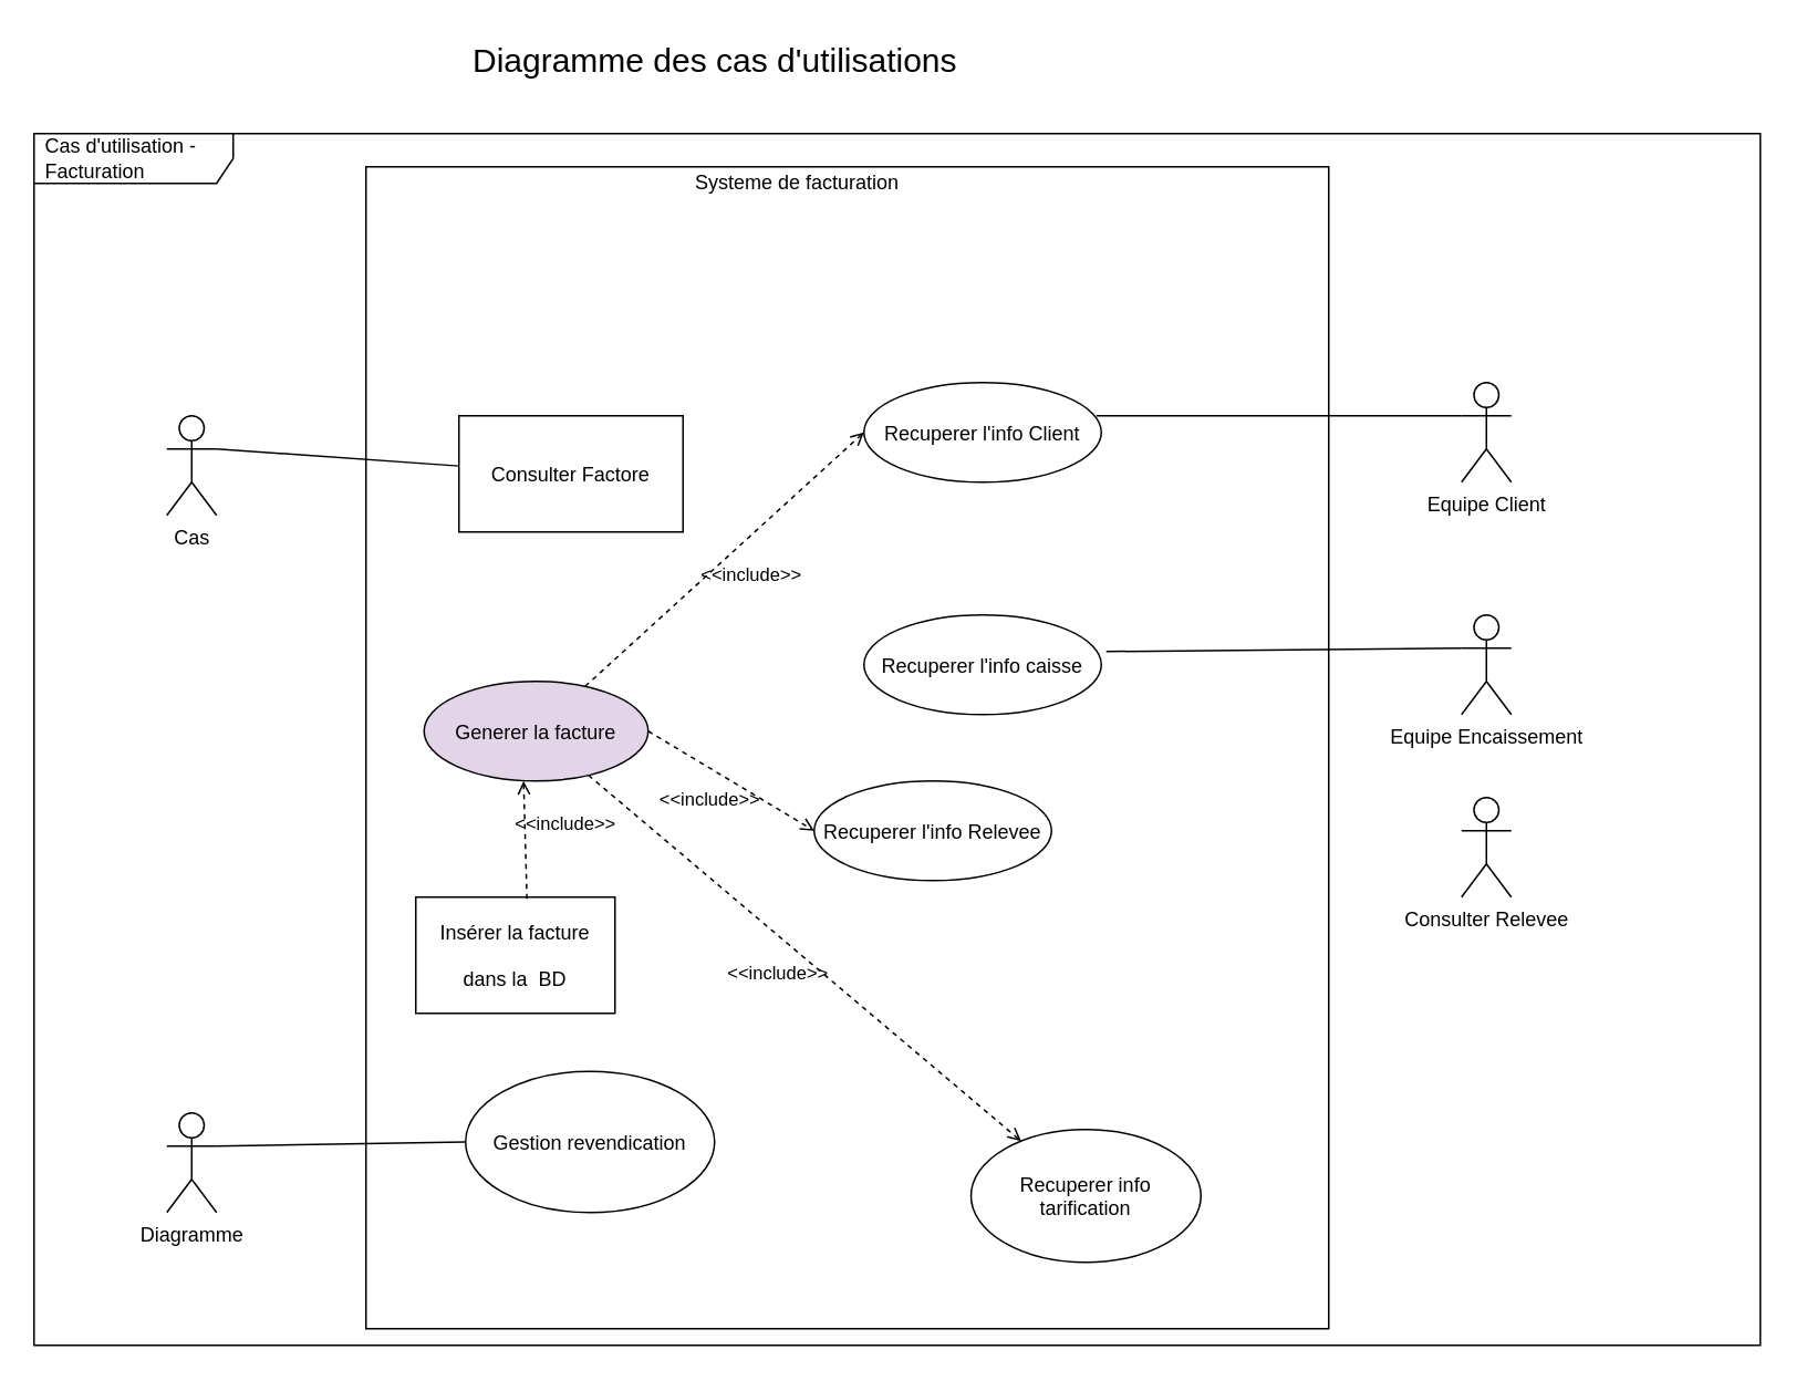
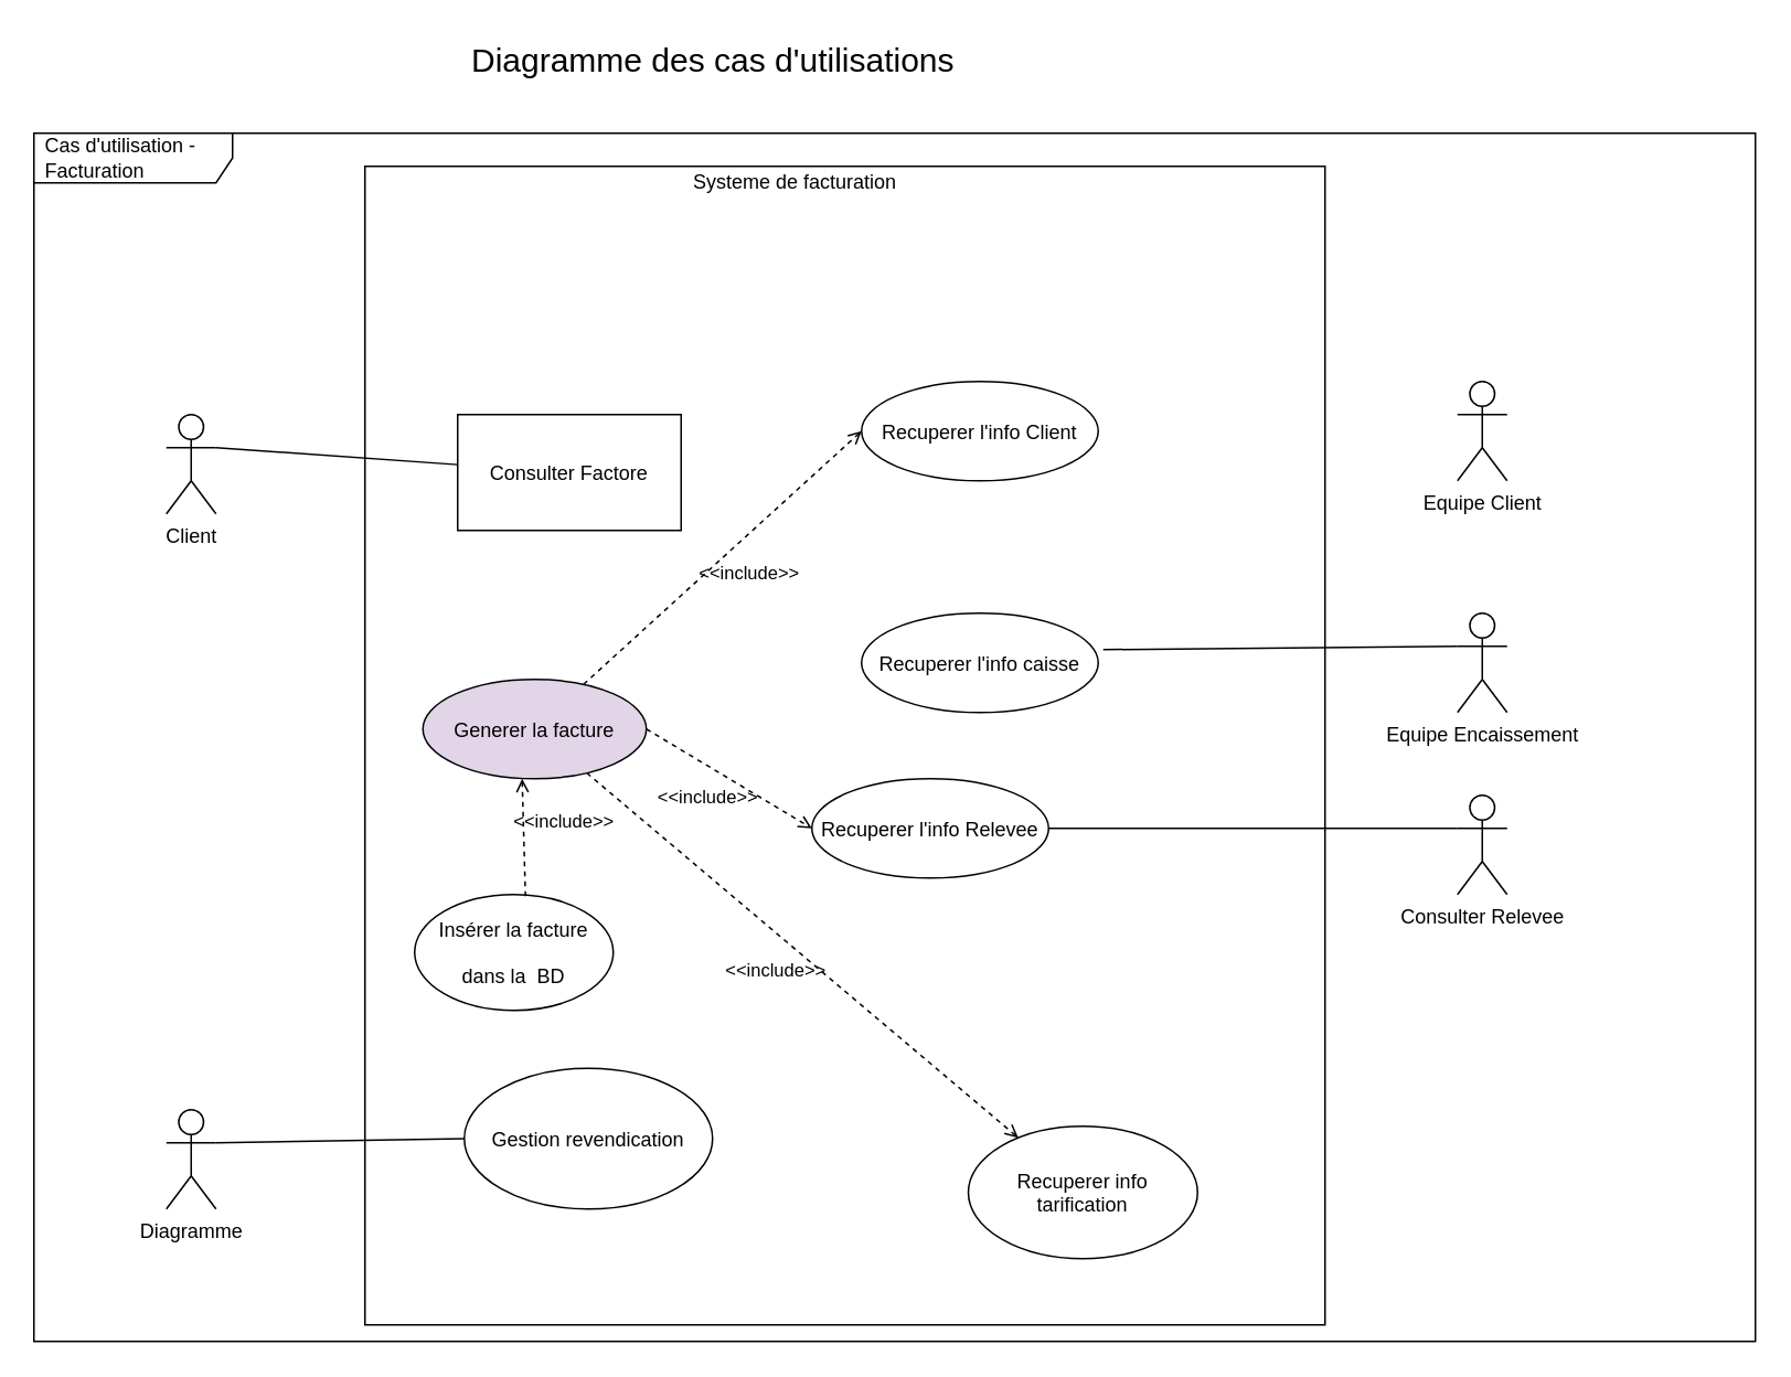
- <mxCell id="19" value="" style="endArrow=none;html=1;entryX=0;entryY=0.333;entryDx=0;entryDy=0;entryPerimeter=0;exitX=0.979;exitY=0.333;exitDx=0;exitDy=0;exitPerimeter=0;" parent="1" source="15" target="7" edge="1"><mxGeometry width="50" height="50" relative="1" as="geometry"><mxPoint x="720" as="sourcePoint" y="250" /><mxPoint x="860" as="targetPoint" y="250" /></mxGeometry></mxCell>
- <mxCell id="20" value="Cas" style="shape=umlActor;verticalLabelPosition=bottom;verticalAlign=top;html=1;" parent="1" vertex="1"><mxGeometry x="100" width="30" height="60" as="geometry" y="250" /></mxCell>
+ <mxCell id="20" value="Client" style="shape=umlActor;verticalLabelPosition=bottom;verticalAlign=top;html=1;" parent="1" vertex="1"><mxGeometry x="100" width="30" height="60" as="geometry" y="250" /></mxCell>
+ <mxCell id="12" value="" style="endArrow=none;html=1;exitX=1;exitY=0.5;exitDx=0;exitDy=0;entryX=0;entryY=0.333;entryDx=0;entryDy=0;entryPerimeter=0;" parent="1" source="10" target="6" edge="1"><mxGeometry width="50" height="50" relative="1" as="geometry"><mxPoint x="690" y="320" as="sourcePoint" /><mxPoint x="740" y="270" as="targetPoint" /></mxGeometry></mxCell>
- <mxCell id="8" value="Insérer la facture &#10;&#10;dans la  BD" style="rounded=0;" parent="1" vertex="1"><mxGeometry x="250" y="540" width="120" height="70" as="geometry" /></mxCell>
+ <mxCell id="8" value="Insérer la facture &#10;&#10;dans la  BD" style="ellipse;" parent="1" vertex="1"><mxGeometry x="250" y="540" width="120" height="70" as="geometry" /></mxCell>
